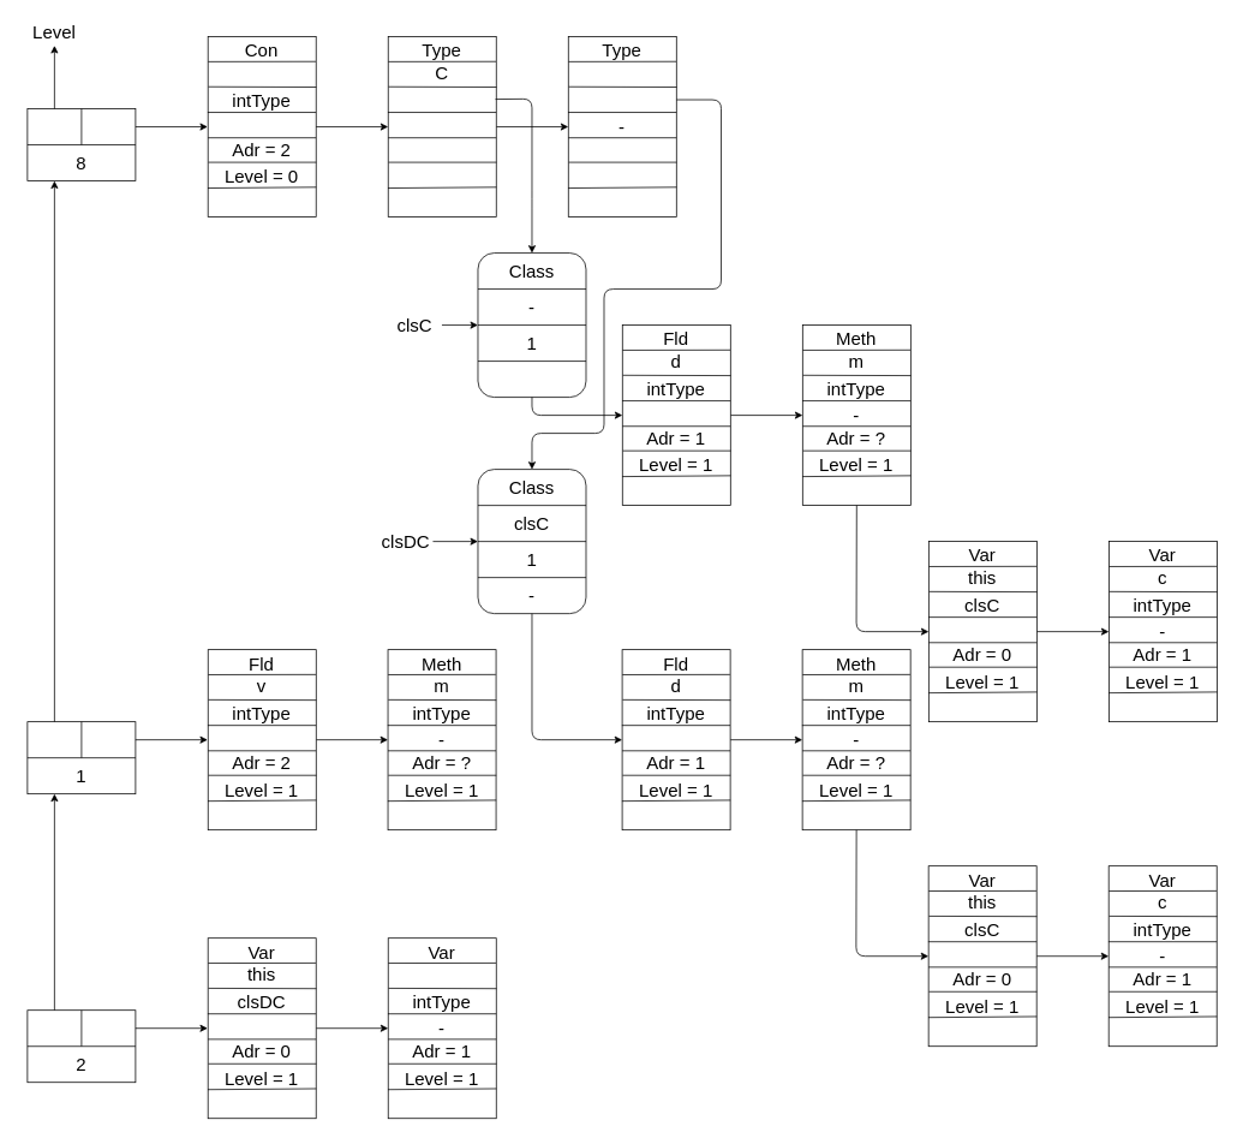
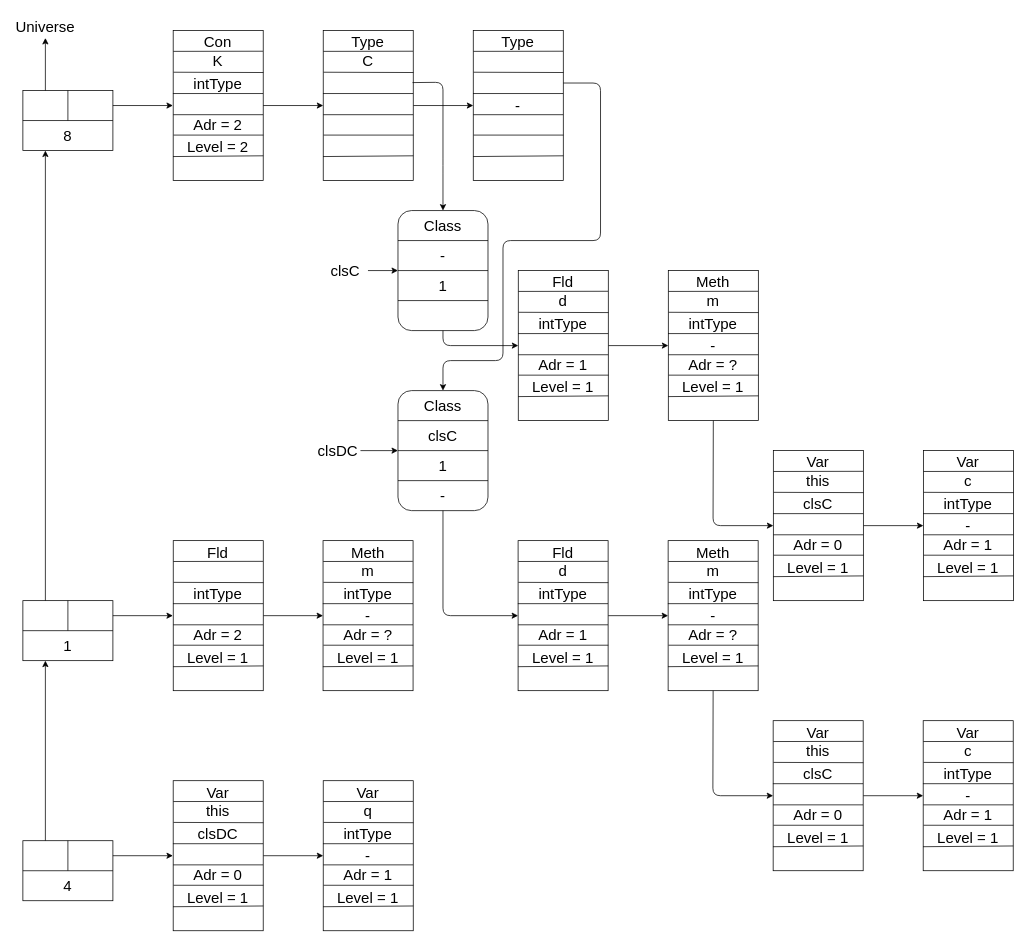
- <mxCell id="8" value="&lt;font style=&quot;font-size: 20px&quot;&gt;Level&lt;br&gt;&lt;/font&gt;" style="text;html=1;strokeColor=none;fillColor=none;align=center;verticalAlign=middle;whiteSpace=wrap;rounded=0;" parent="1" vertex="1"><mxGeometry x="20" y="20" width="80" height="30" as="geometry" /></mxCell>
+ <mxCell id="8" value="&lt;font style=&quot;font-size: 20px&quot;&gt;Universe&lt;br&gt;&lt;/font&gt;" style="text;html=1;strokeColor=none;fillColor=none;align=center;verticalAlign=middle;whiteSpace=wrap;rounded=0;" parent="1" vertex="1"><mxGeometry x="20" y="20" width="80" height="30" as="geometry" /></mxCell>
+ <mxCell id="17" value="K" style="text;html=1;strokeColor=none;fillColor=none;align=center;verticalAlign=middle;whiteSpace=wrap;rounded=0;fontSize=20;" vertex="1" parent="1"><mxGeometry x="230.36" y="70" width="120" height="20" as="geometry" /></mxCell>
- <mxCell id="21" value="Level = 0" style="text;html=1;strokeColor=none;fillColor=none;align=center;verticalAlign=middle;whiteSpace=wrap;rounded=0;fontSize=20;" vertex="1" parent="1"><mxGeometry x="230.36" y="180" width="120" height="30" as="geometry" /></mxCell>
+ <mxCell id="21" value="Level = 2" style="text;html=1;strokeColor=none;fillColor=none;align=center;verticalAlign=middle;whiteSpace=wrap;rounded=0;fontSize=20;" vertex="1" parent="1"><mxGeometry x="230.36" y="180" width="120" height="30" as="geometry" /></mxCell>
- <mxCell id="185" value="v" style="text;html=1;strokeColor=none;fillColor=none;align=center;verticalAlign=middle;whiteSpace=wrap;rounded=0;fontSize=20;" vertex="1" parent="1"><mxGeometry x="230.42" y="750" width="120" height="20" as="geometry" /></mxCell>
+ <mxCell id="229" value="q" style="text;html=1;strokeColor=none;fillColor=none;align=center;verticalAlign=middle;whiteSpace=wrap;rounded=0;fontSize=20;" vertex="1" parent="1"><mxGeometry x="430.36" y="1070" width="120" height="20" as="geometry" /></mxCell>
- <mxCell id="205" value="&lt;font style=&quot;font-size: 20px&quot;&gt;2&lt;/font&gt;" style="text;html=1;strokeColor=none;fillColor=none;align=center;verticalAlign=middle;whiteSpace=wrap;rounded=0;fontSize=20;" vertex="1" parent="1"><mxGeometry x="30" y="1160" width="120" height="40" as="geometry" /></mxCell>
+ <mxCell id="205" value="&lt;font style=&quot;font-size: 20px&quot;&gt;4&lt;/font&gt;" style="text;html=1;strokeColor=none;fillColor=none;align=center;verticalAlign=middle;whiteSpace=wrap;rounded=0;fontSize=20;" vertex="1" parent="1"><mxGeometry x="30" y="1160" width="120" height="40" as="geometry" /></mxCell>
